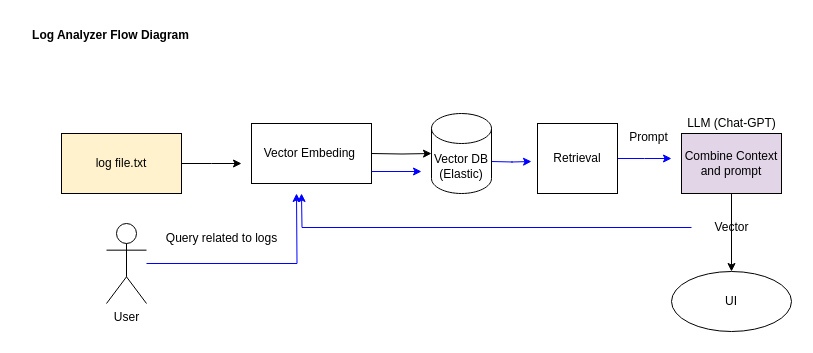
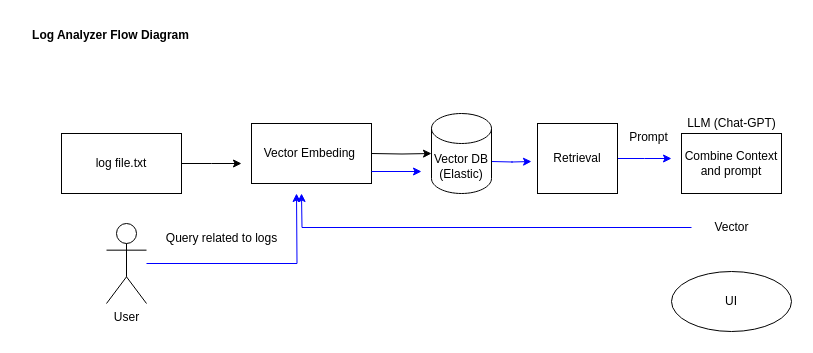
- <mxCell id="3" value="log file.txt" style="rounded=0;whiteSpace=wrap;html=1;fillColor=#fff2cc;" vertex="1" parent="1"><mxGeometry x="61" y="133" width="120" height="60" as="geometry" /></mxCell>
+ <mxCell id="3" value="log file.txt" style="rounded=0;whiteSpace=wrap;html=1;" vertex="1" parent="1"><mxGeometry x="61" y="133" width="120" height="60" as="geometry" /></mxCell>
- <mxCell id="5" value="&lt;div&gt;Combine Context and prompt&lt;/div&gt;" style="rounded=0;whiteSpace=wrap;html=1;fillColor=#e1d5e7;" vertex="1" parent="1"><mxGeometry x="681" y="133" width="100" height="60" as="geometry" /></mxCell>
+ <mxCell id="5" value="&lt;div&gt;Combine Context and prompt&lt;/div&gt;" style="rounded=0;whiteSpace=wrap;html=1;" vertex="1" parent="1"><mxGeometry x="681" y="133" width="100" height="60" as="geometry" /></mxCell>
- <mxCell id="4" value="" style="edgeStyle=orthogonalEdgeStyle;rounded=0;orthogonalLoop=1;jettySize=auto;html=1;" edge="1" parent="1" source="5" target="9"><mxGeometry relative="1" as="geometry" /></mxCell>
